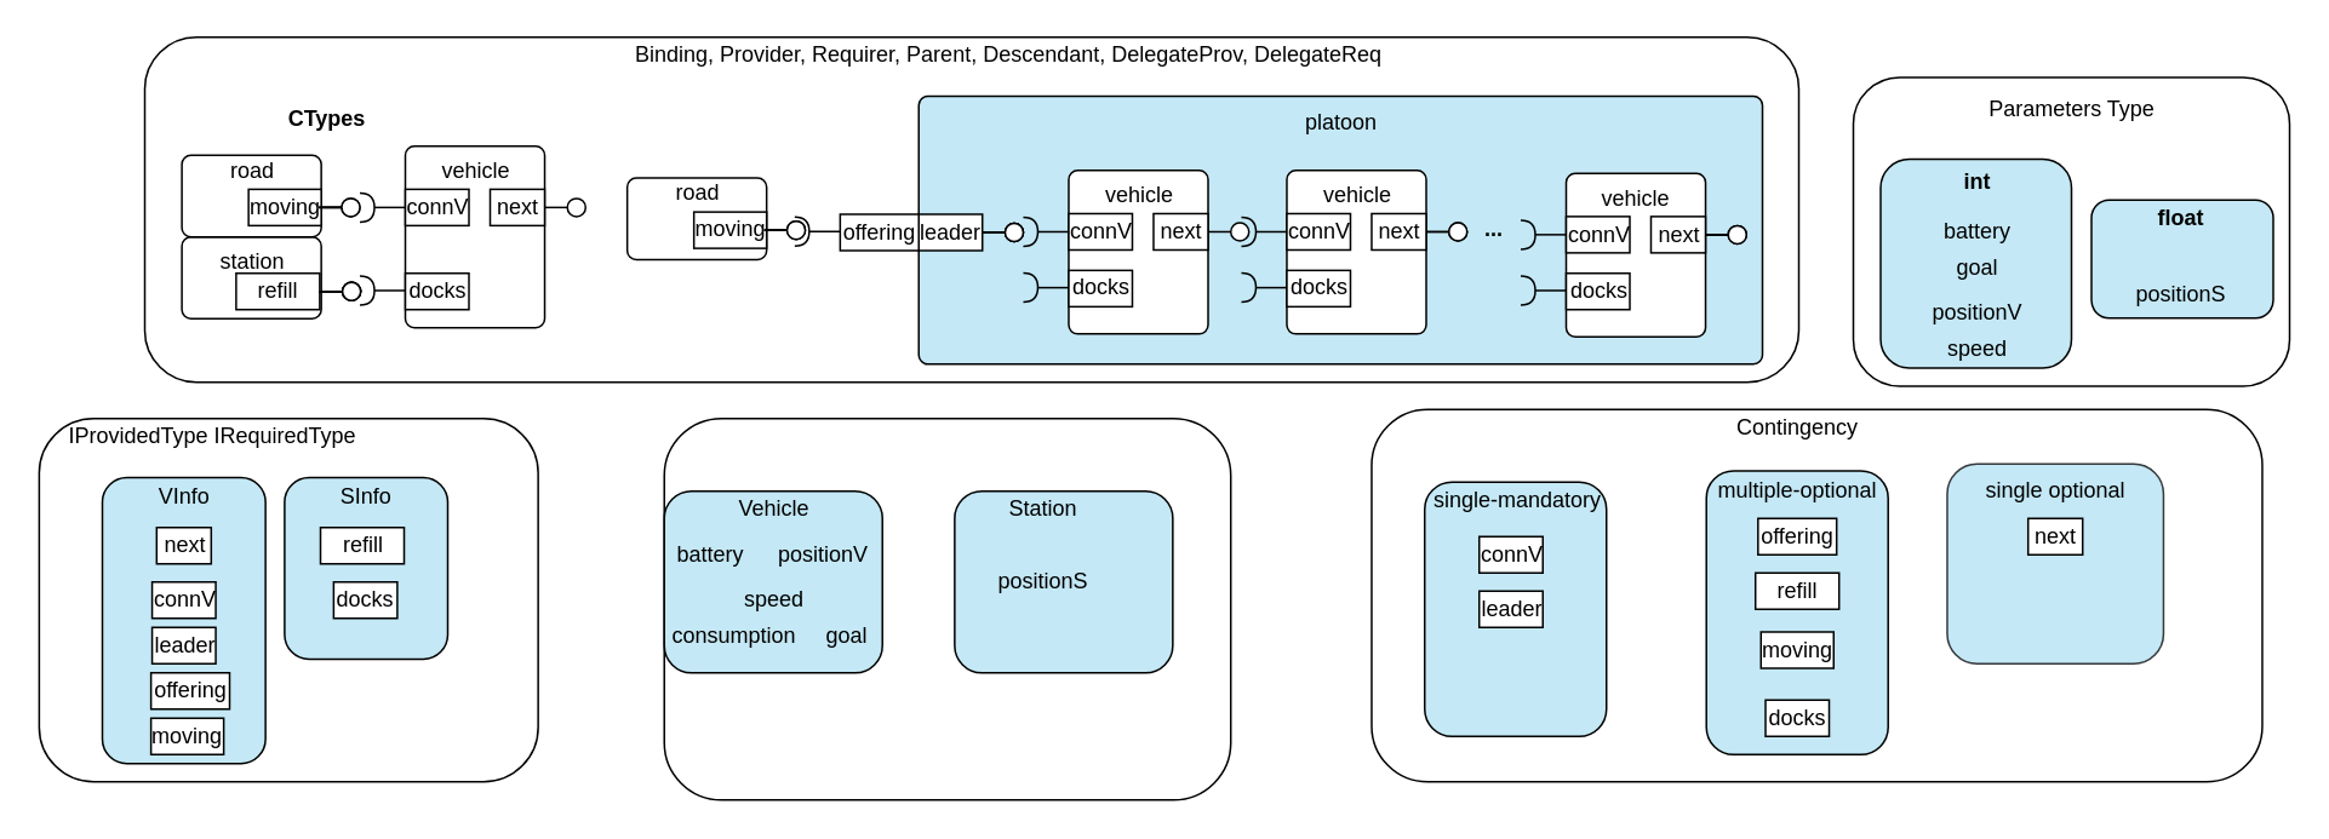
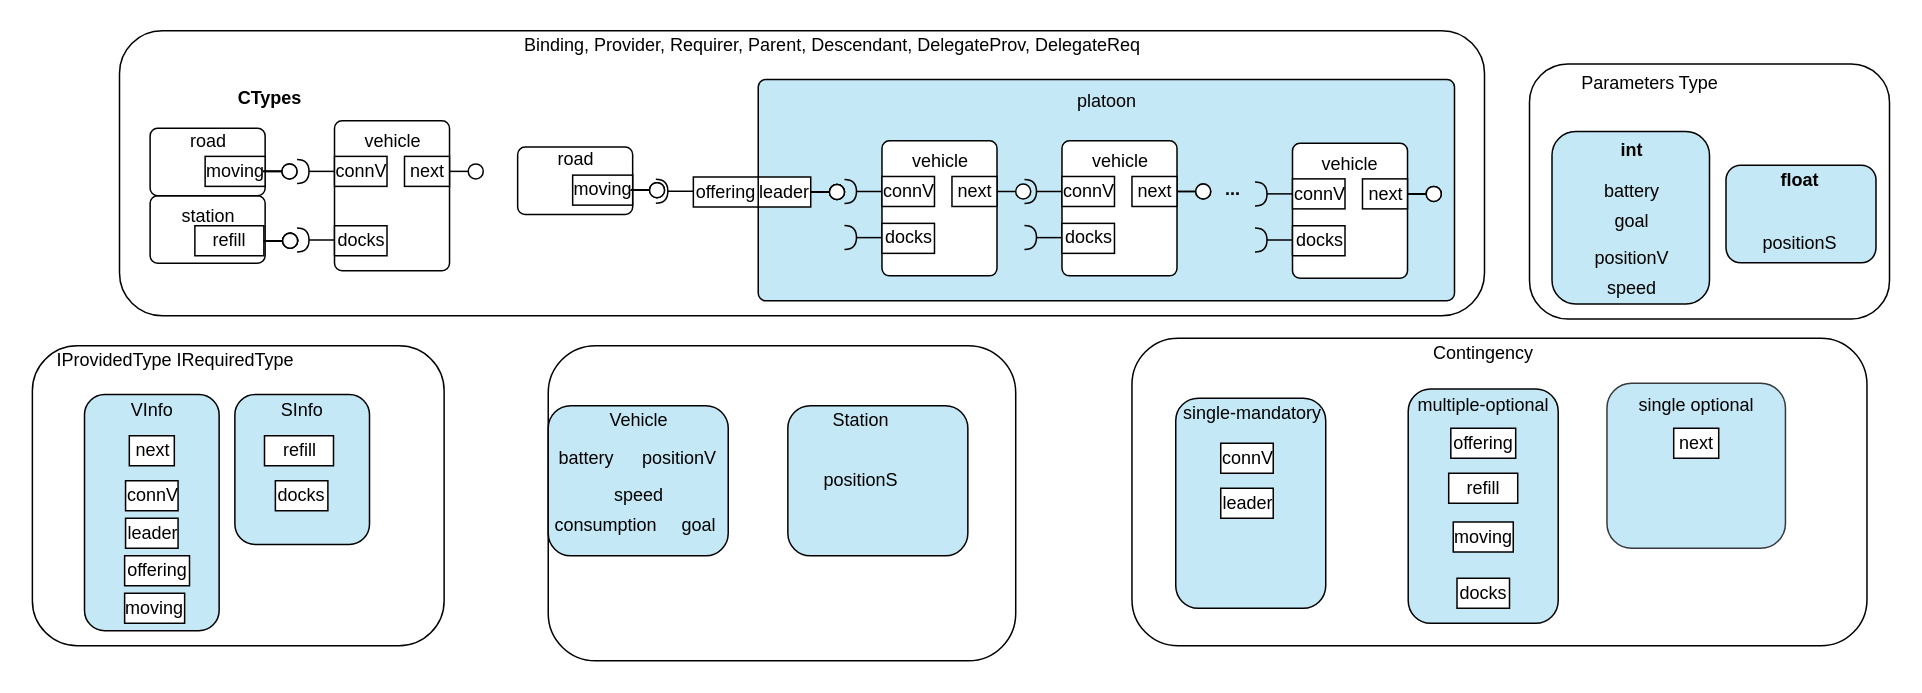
- <mxCell id="122" value="Parameters Type" style="text;html=1;align=center;verticalAlign=middle;resizable=0;points=[];autosize=1;" vertex="1" parent="1"><mxGeometry x="1084" y="49.66" width="110" height="20" as="geometry" /></mxCell>
+ <mxCell id="122" value="Parameters Type" style="text;html=1;align=center;verticalAlign=middle;resizable=0;points=[];autosize=1;" vertex="1" parent="1"><mxGeometry x="1044" y="44.66" width="110" height="20" as="geometry" /></mxCell>
